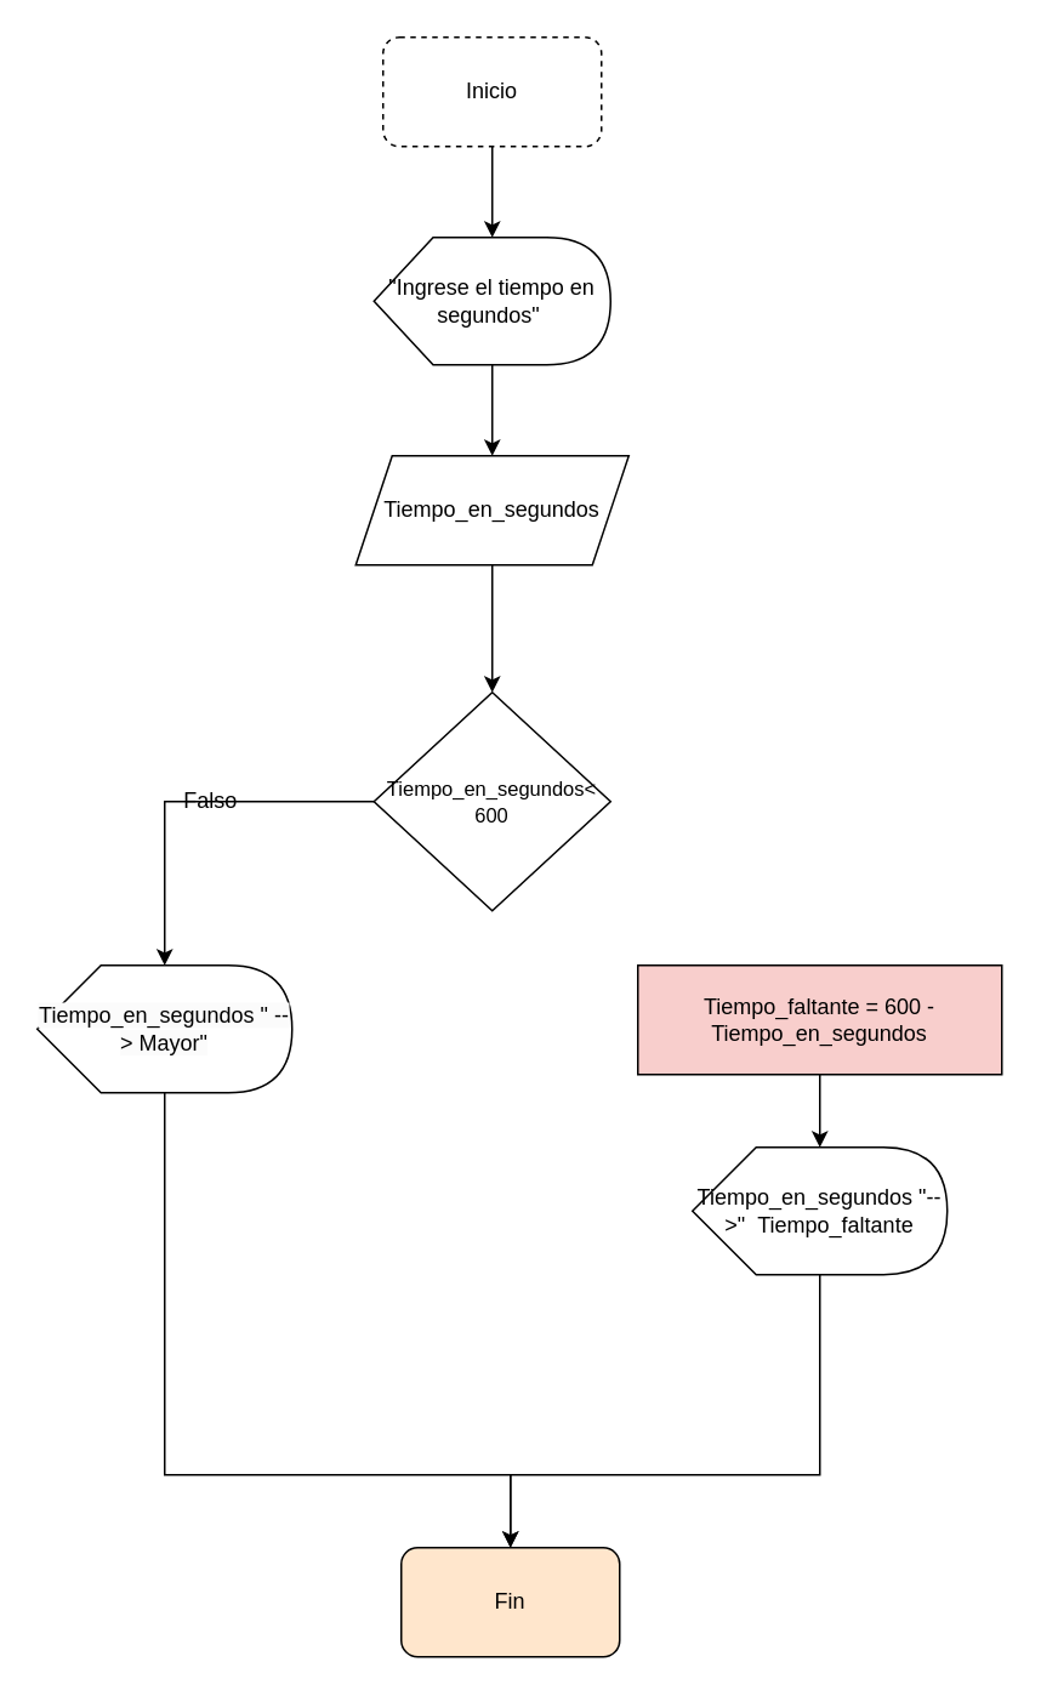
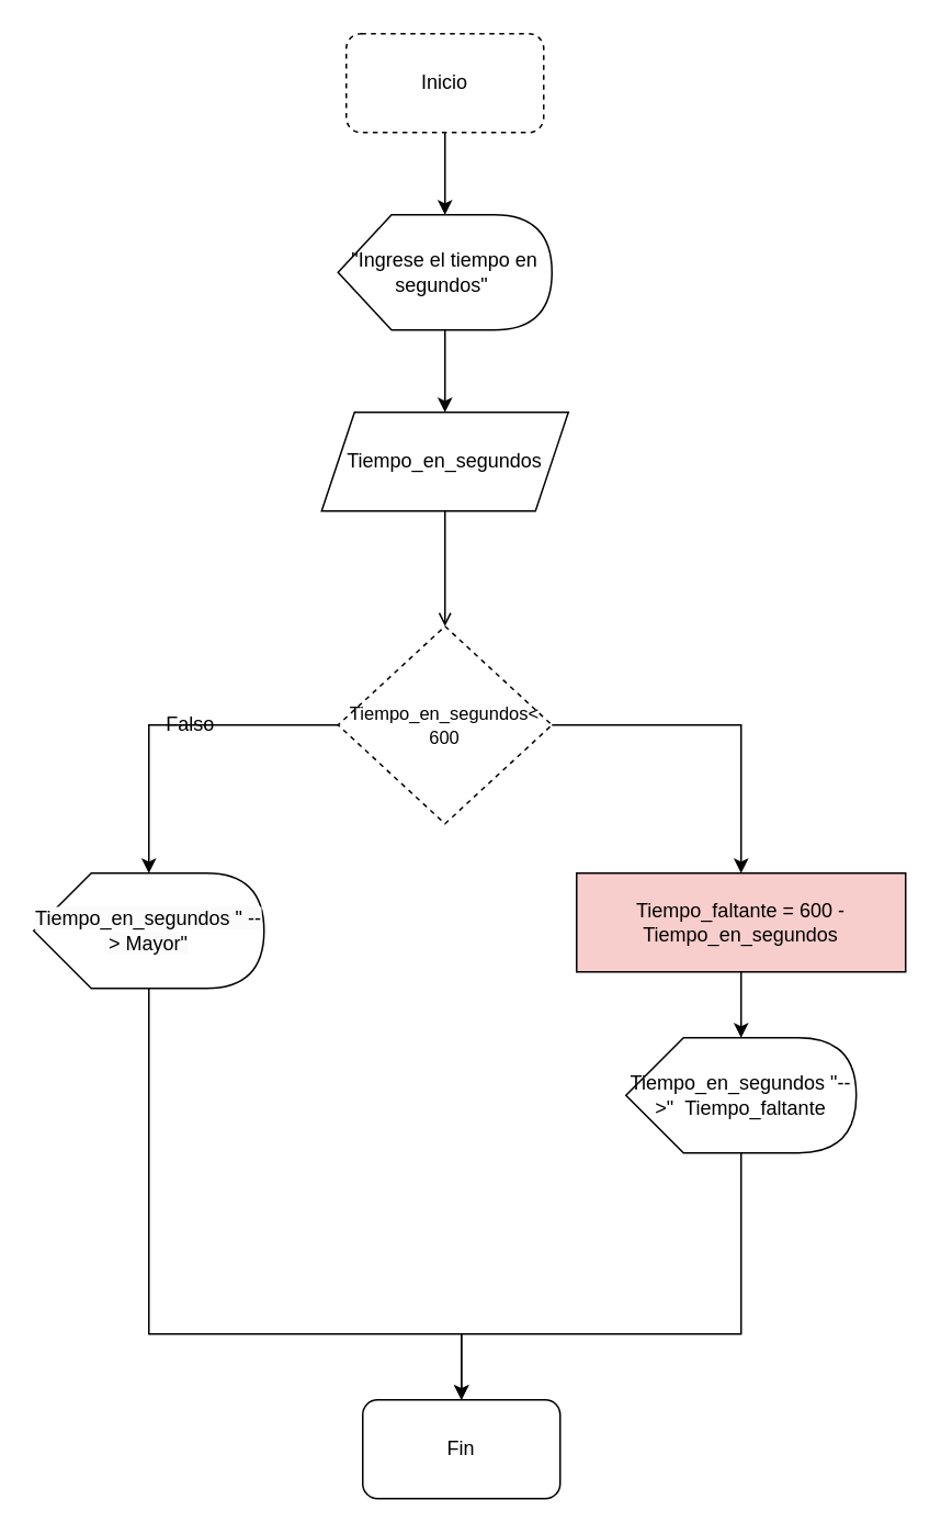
- <mxCell id="7" value="" style="edgeStyle=orthogonalEdgeStyle;rounded=0;orthogonalLoop=1;jettySize=auto;html=1;" edge="1" parent="1" source="8" target="10"><mxGeometry relative="1" as="geometry" /></mxCell>
+ <mxCell id="7" value="" style="edgeStyle=orthogonalEdgeStyle;rounded=0;orthogonalLoop=1;jettySize=auto;html=1;endArrow=open;" edge="1" parent="1" source="8" target="10"><mxGeometry relative="1" as="geometry" /></mxCell>
- <mxCell id="10" value="&lt;font style=&quot;font-size: 11px;&quot;&gt;Tiempo_en_segundos&amp;lt; 600&lt;/font&gt;" style="rhombus;whiteSpace=wrap;html=1;" parent="1" vertex="1"><mxGeometry x="205" y="380" width="130" height="120" as="geometry" /></mxCell>
+ <mxCell id="10" value="&lt;font style=&quot;font-size: 11px;&quot;&gt;Tiempo_en_segundos&amp;lt; 600&lt;/font&gt;" style="rhombus;whiteSpace=wrap;html=1;dashed=1;" parent="1" vertex="1"><mxGeometry x="205" y="380" width="130" height="120" as="geometry" /></mxCell>
+ <mxCell id="9" style="edgeStyle=orthogonalEdgeStyle;rounded=0;orthogonalLoop=1;jettySize=auto;html=1;entryX=0.5;entryY=0;entryDx=0;entryDy=0;" edge="1" parent="1" source="10" target="15"><mxGeometry relative="1" as="geometry" /></mxCell>
- <mxCell id="18" value="Fin" style="rounded=1;whiteSpace=wrap;html=1;fillColor=#ffe6cc;" parent="1" vertex="1"><mxGeometry x="220" y="850" width="120" height="60" as="geometry" /></mxCell>
+ <mxCell id="18" value="Fin" style="rounded=1;whiteSpace=wrap;html=1;" parent="1" vertex="1"><mxGeometry x="220" y="850" width="120" height="60" as="geometry" /></mxCell>
